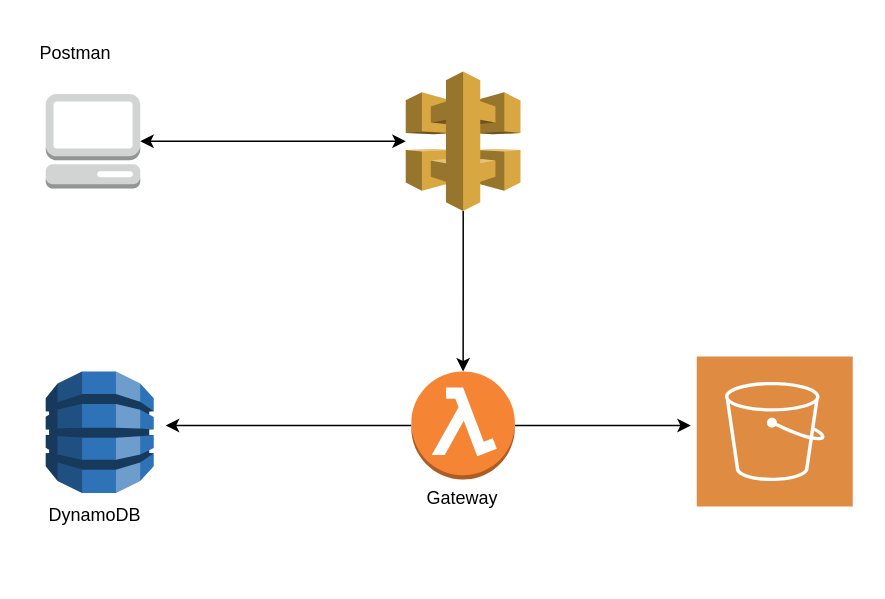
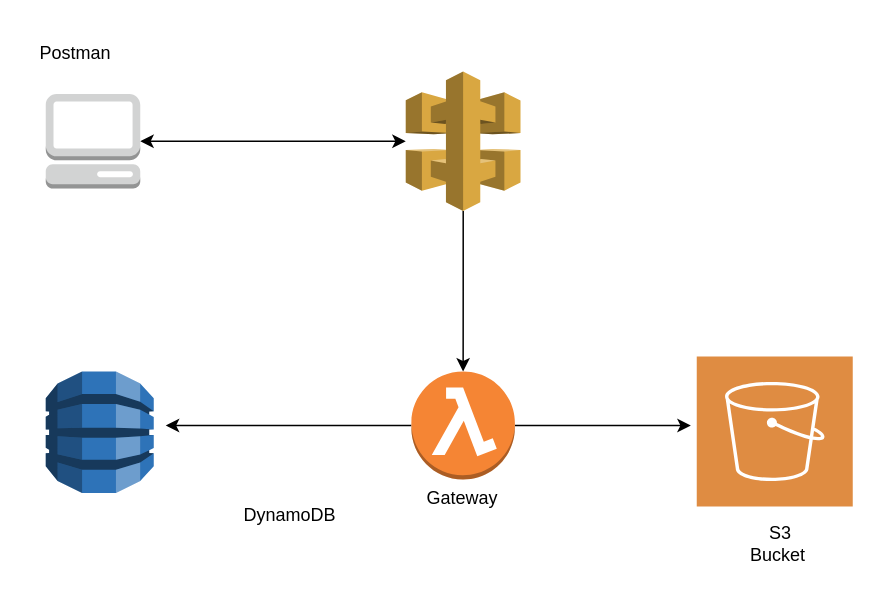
- <mxCell id="12" value="DynamoDB" style="text;html=1;strokeColor=none;fillColor=none;align=center;verticalAlign=middle;whiteSpace=wrap;rounded=0;" parent="1" vertex="1"><mxGeometry x="33" y="328" width="60" height="30" as="geometry" /></mxCell>
+ <mxCell id="12" value="DynamoDB" style="text;html=1;strokeColor=none;fillColor=none;align=center;verticalAlign=middle;whiteSpace=wrap;rounded=0;" parent="1" vertex="1"><mxGeometry x="163" y="328" width="60" height="30" as="geometry" /></mxCell>
+ <mxCell id="15" value="S3 Bucket&amp;nbsp;" style="text;html=1;strokeColor=none;fillColor=none;align=center;verticalAlign=middle;whiteSpace=wrap;rounded=0;" vertex="1" parent="1"><mxGeometry x="490" y="347" width="60" height="30" as="geometry" /></mxCell>
